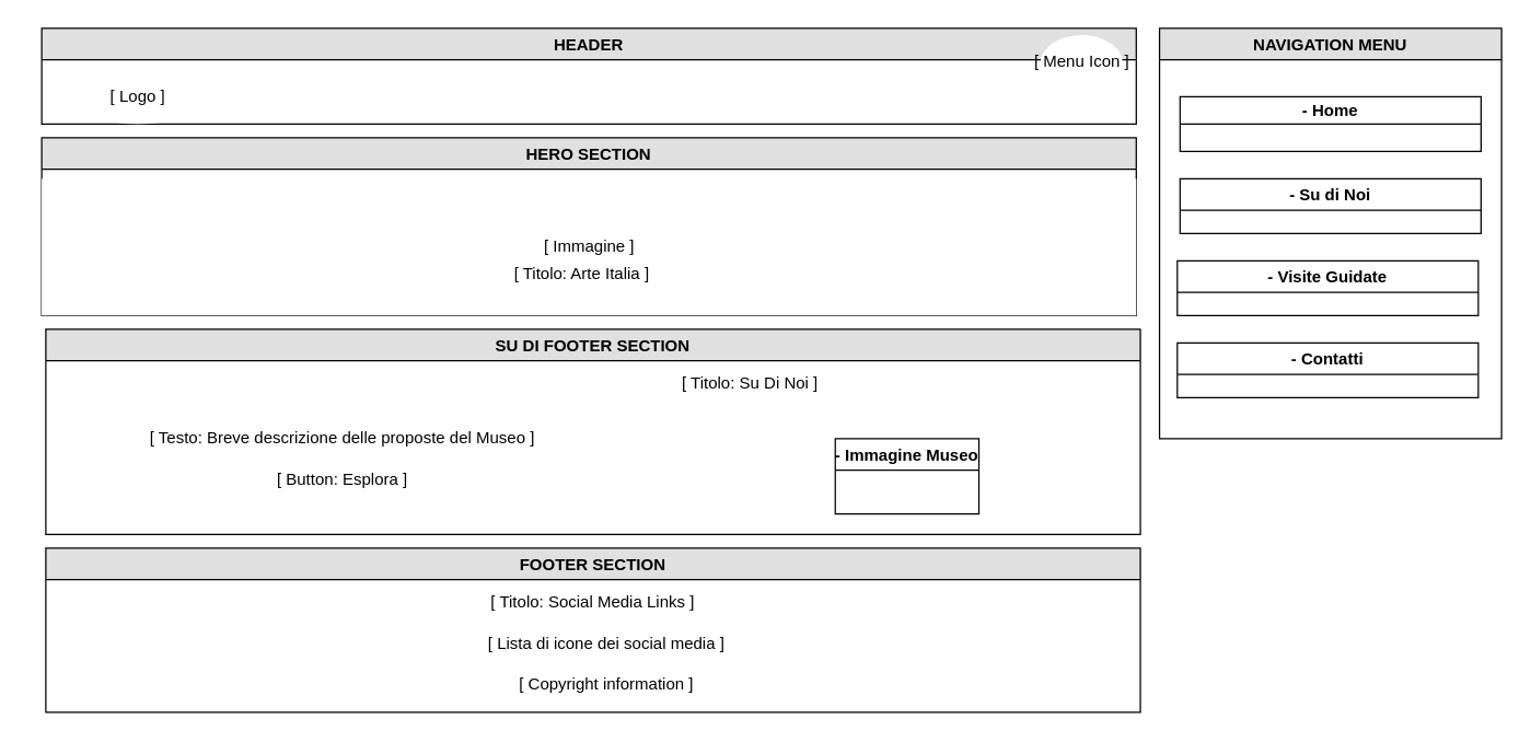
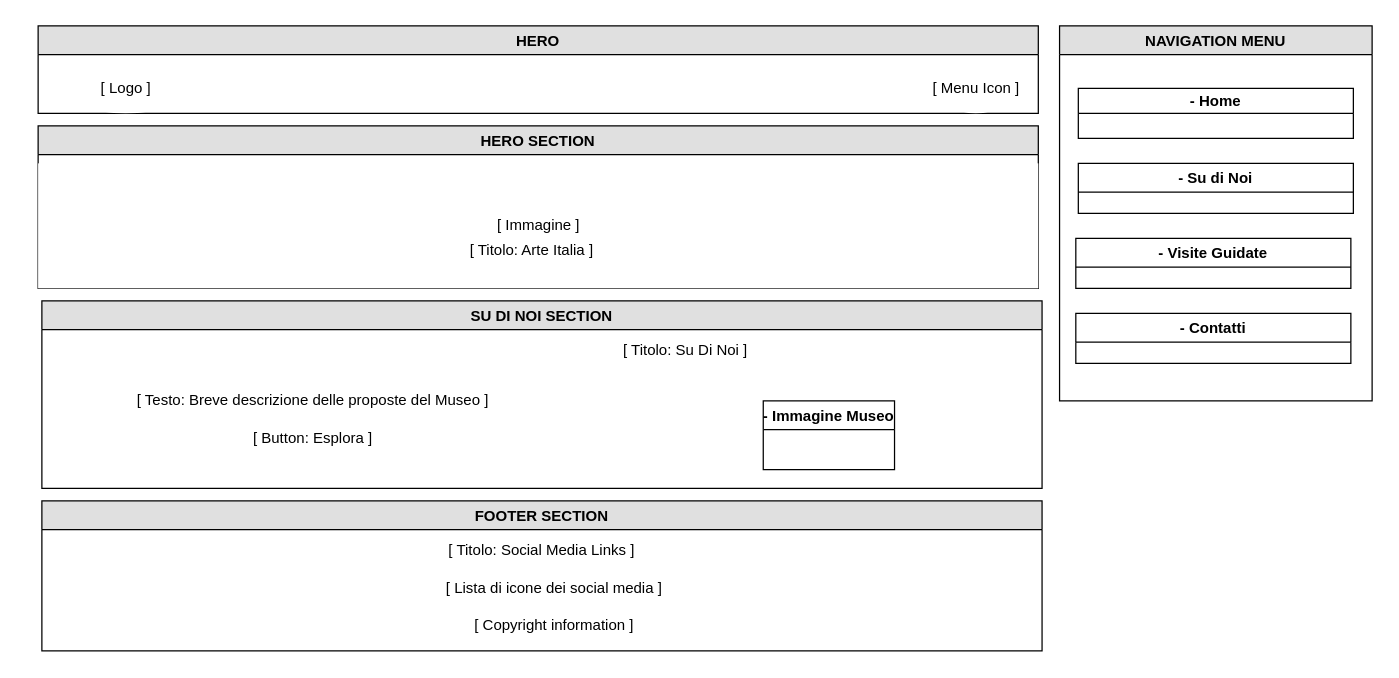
- <mxCell id="2" value="HEADER" style="swimlane;fillColor=#e0e0e0;" vertex="1" connectable="0" parent="1"><mxGeometry x="30" y="20" width="800" height="70" as="geometry" /></mxCell>
+ <mxCell id="2" value="HERO" style="swimlane;fillColor=#e0e0e0;" vertex="1" connectable="0" parent="1"><mxGeometry x="30" y="20" width="800" height="70" as="geometry" /></mxCell>
- <mxCell id="4" value="[ Menu Icon ]" style="shape=ellipse;perimeter=ellipsePerimeter;fillColor=#ffffff;gradientColor=none;strokeColor=none;html=1;" vertex="1" parent="2"><mxGeometry x="730" y="5" width="60" height="40" as="geometry" /></mxCell>
+ <mxCell id="4" value="[ Menu Icon ]" style="shape=ellipse;perimeter=ellipsePerimeter;fillColor=#ffffff;gradientColor=none;strokeColor=none;html=1;" vertex="1" parent="2"><mxGeometry x="720" y="30" width="60" height="40" as="geometry" /></mxCell>
- <mxCell id="13" value="SU DI FOOTER SECTION" style="swimlane;fillColor=#e0e0e0;" vertex="1" connectable="0" parent="1"><mxGeometry x="33" y="240" width="800" height="150" as="geometry" /></mxCell>
+ <mxCell id="13" value="SU DI NOI SECTION" style="swimlane;fillColor=#e0e0e0;" vertex="1" connectable="0" parent="1"><mxGeometry x="33" y="240" width="800" height="150" as="geometry" /></mxCell>
